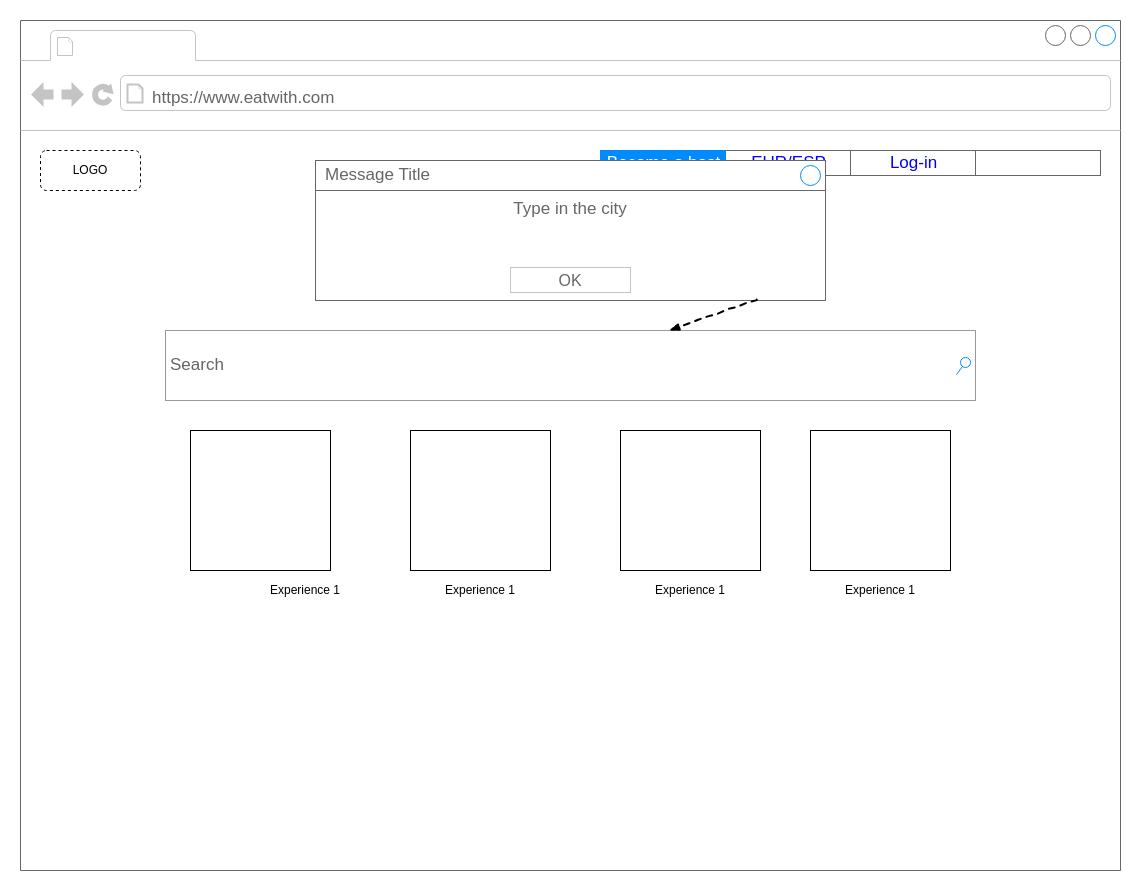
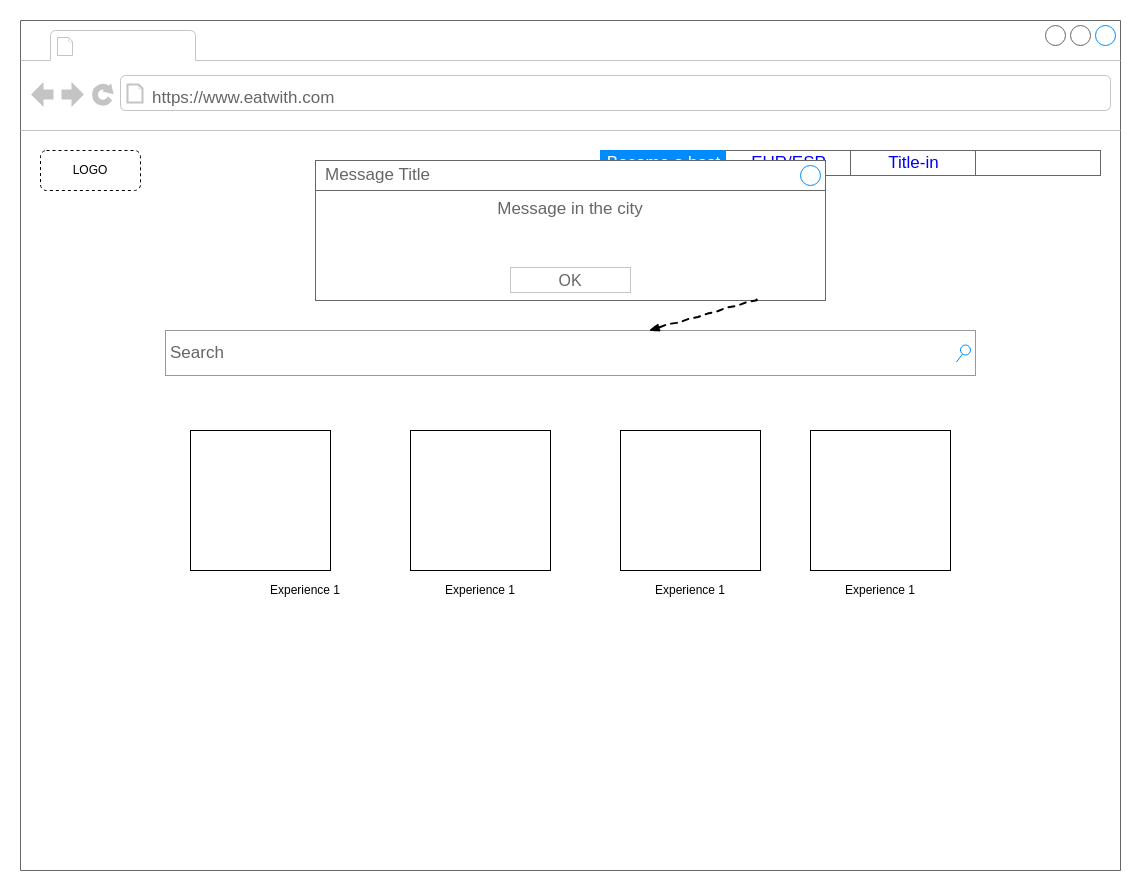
- <mxCell id="10" value="Log-in" style="strokeColor=inherit;fillColor=inherit;gradientColor=inherit;strokeWidth=1;shadow=0;dashed=0;align=center;html=1;shape=mxgraph.mockup.text.rrect;rSize=0;fontSize=17;fontColor=#0000ff;" parent="8" vertex="1"><mxGeometry x="250" width="125" height="25" as="geometry" /></mxCell>
+ <mxCell id="10" value="Title-in" style="strokeColor=inherit;fillColor=inherit;gradientColor=inherit;strokeWidth=1;shadow=0;dashed=0;align=center;html=1;shape=mxgraph.mockup.text.rrect;rSize=0;fontSize=17;fontColor=#0000ff;" parent="8" vertex="1"><mxGeometry x="250" width="125" height="25" as="geometry" /></mxCell>
- <mxCell id="21" value="Type in the city" style="strokeWidth=1;shadow=0;dashed=0;align=center;html=1;shape=mxgraph.mockup.containers.rrect;rSize=0;strokeColor=#666666;fontColor=#666666;fontSize=17;verticalAlign=top;whiteSpace=wrap;fillColor=#ffffff;spacingTop=32;" vertex="1" parent="5"><mxGeometry x="295" y="140" width="510" height="140" as="geometry" /></mxCell>
+ <mxCell id="21" value="Message in the city" style="strokeWidth=1;shadow=0;dashed=0;align=center;html=1;shape=mxgraph.mockup.containers.rrect;rSize=0;strokeColor=#666666;fontColor=#666666;fontSize=17;verticalAlign=top;whiteSpace=wrap;fillColor=#ffffff;spacingTop=32;" vertex="1" parent="5"><mxGeometry x="295" y="140" width="510" height="140" as="geometry" /></mxCell>
- <mxCell id="12" value="Search" style="strokeWidth=1;shadow=0;dashed=0;align=center;html=1;shape=mxgraph.mockup.forms.searchBox;strokeColor=#999999;mainText=;strokeColor2=#008cff;fontColor=#666666;fontSize=17;align=left;spacingLeft=3;" parent="5" vertex="1"><mxGeometry x="145" y="310" width="810" height="70" as="geometry" /></mxCell>
+ <mxCell id="12" value="Search" style="strokeWidth=1;shadow=0;dashed=0;align=center;html=1;shape=mxgraph.mockup.forms.searchBox;strokeColor=#999999;mainText=;strokeColor2=#008cff;fontColor=#666666;fontSize=17;align=left;spacingLeft=3;" parent="5" vertex="1"><mxGeometry x="145" y="310" width="810" height="45" as="geometry" /></mxCell>
